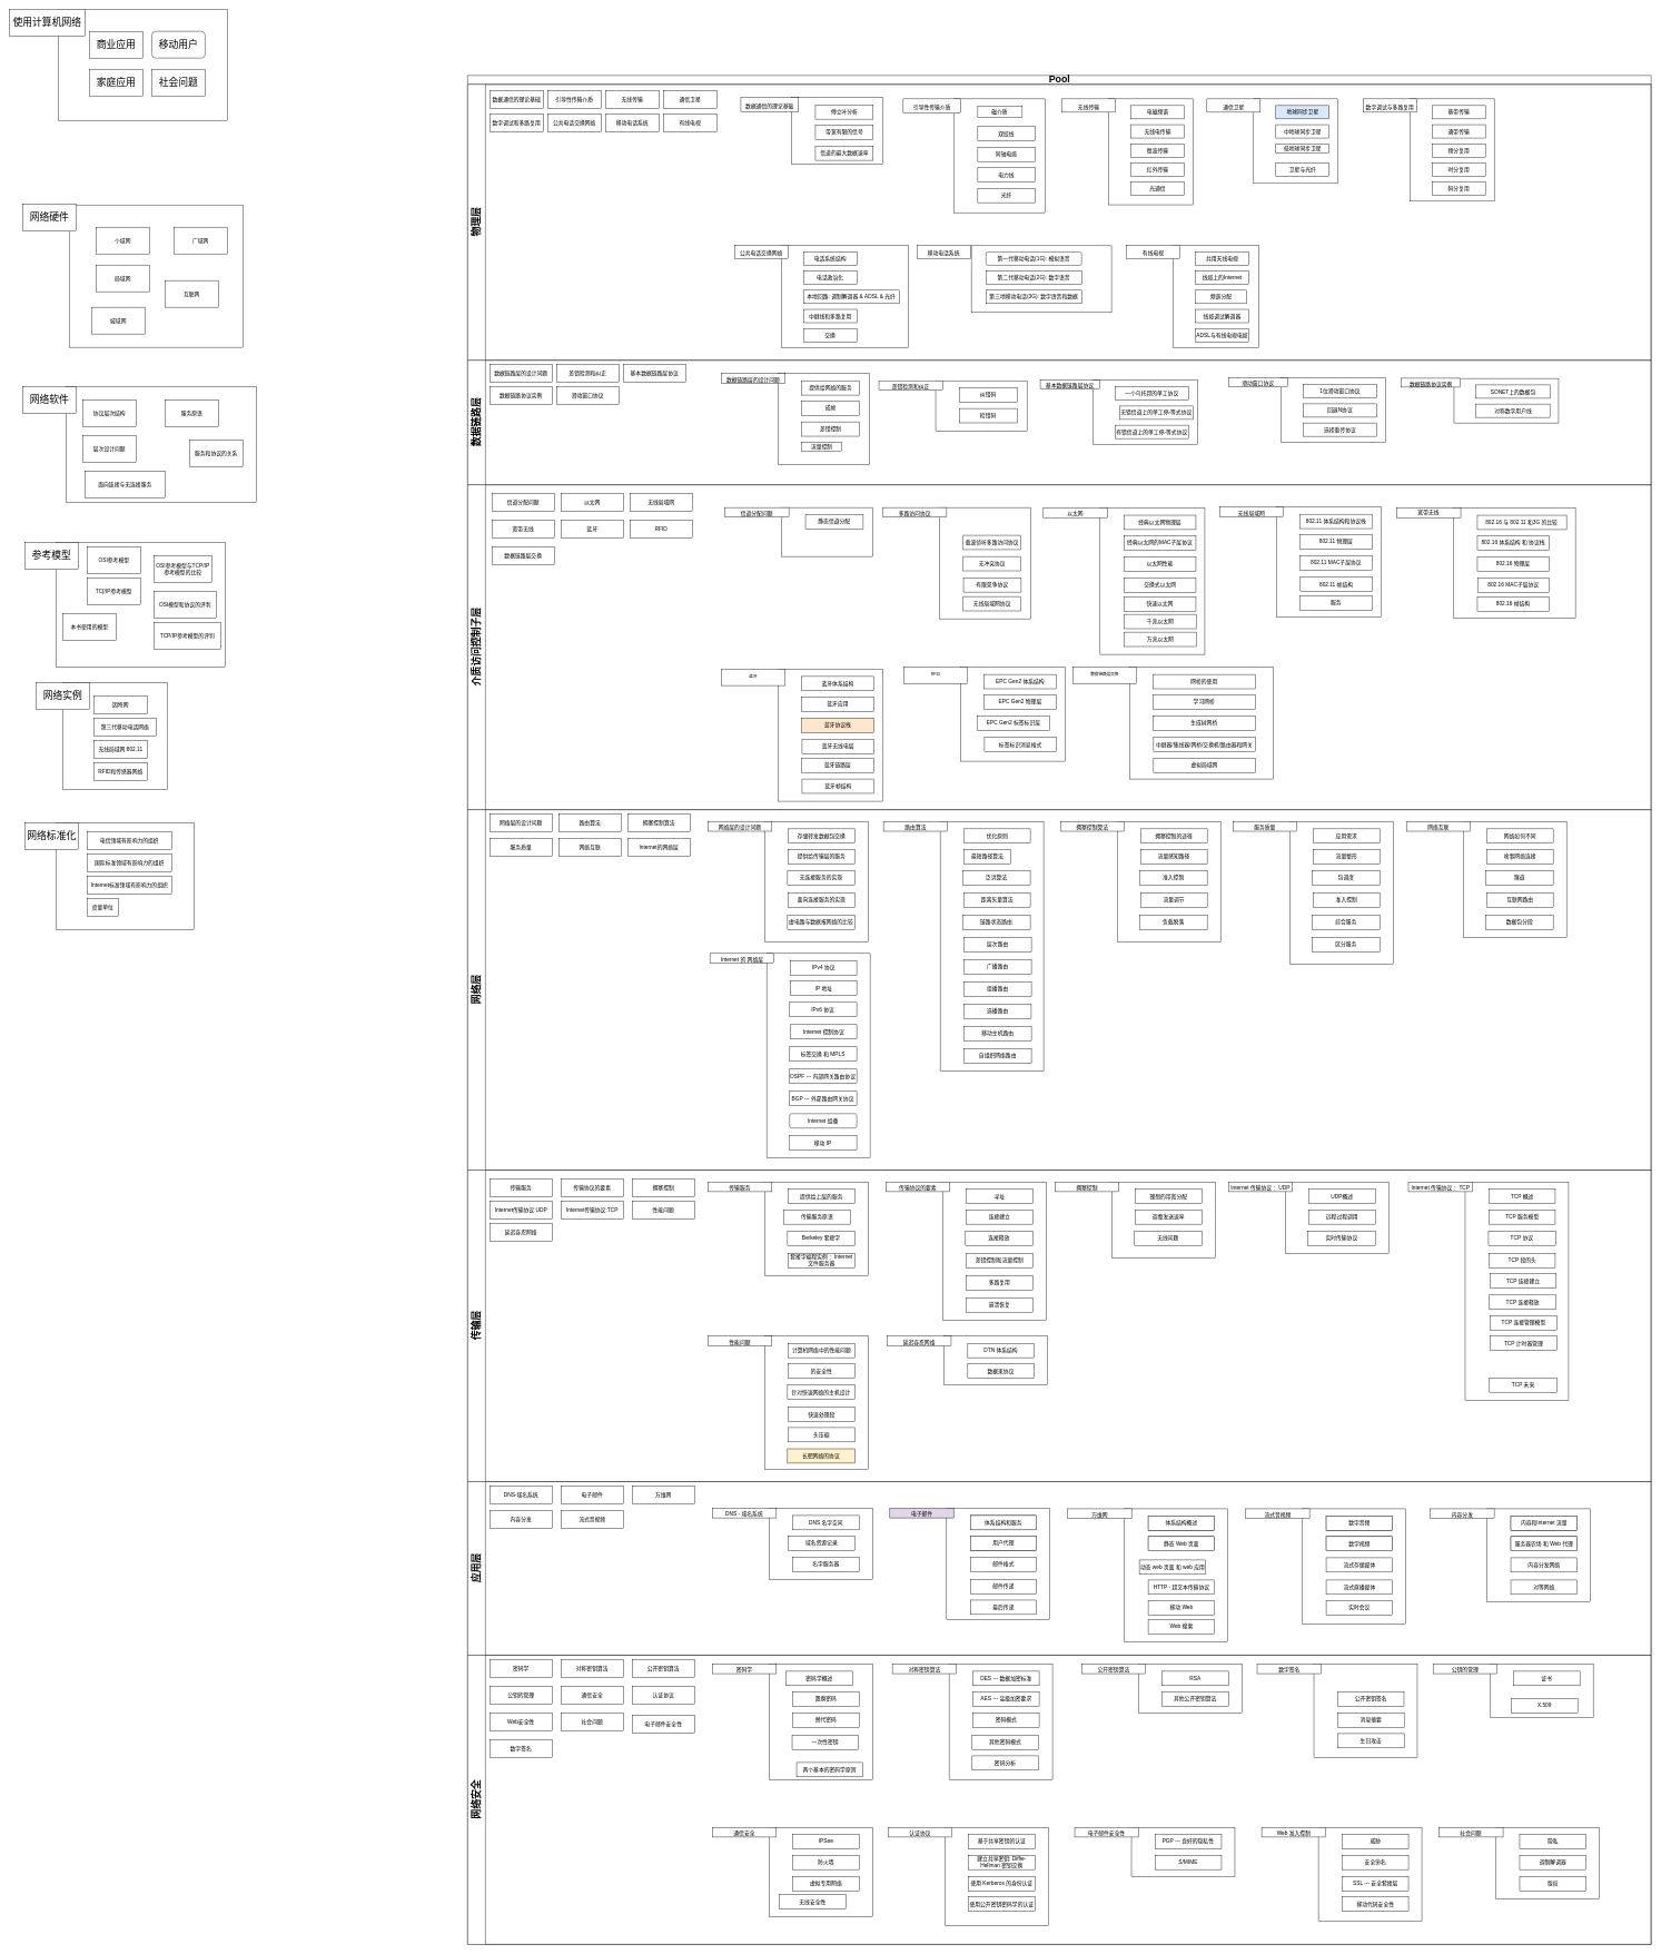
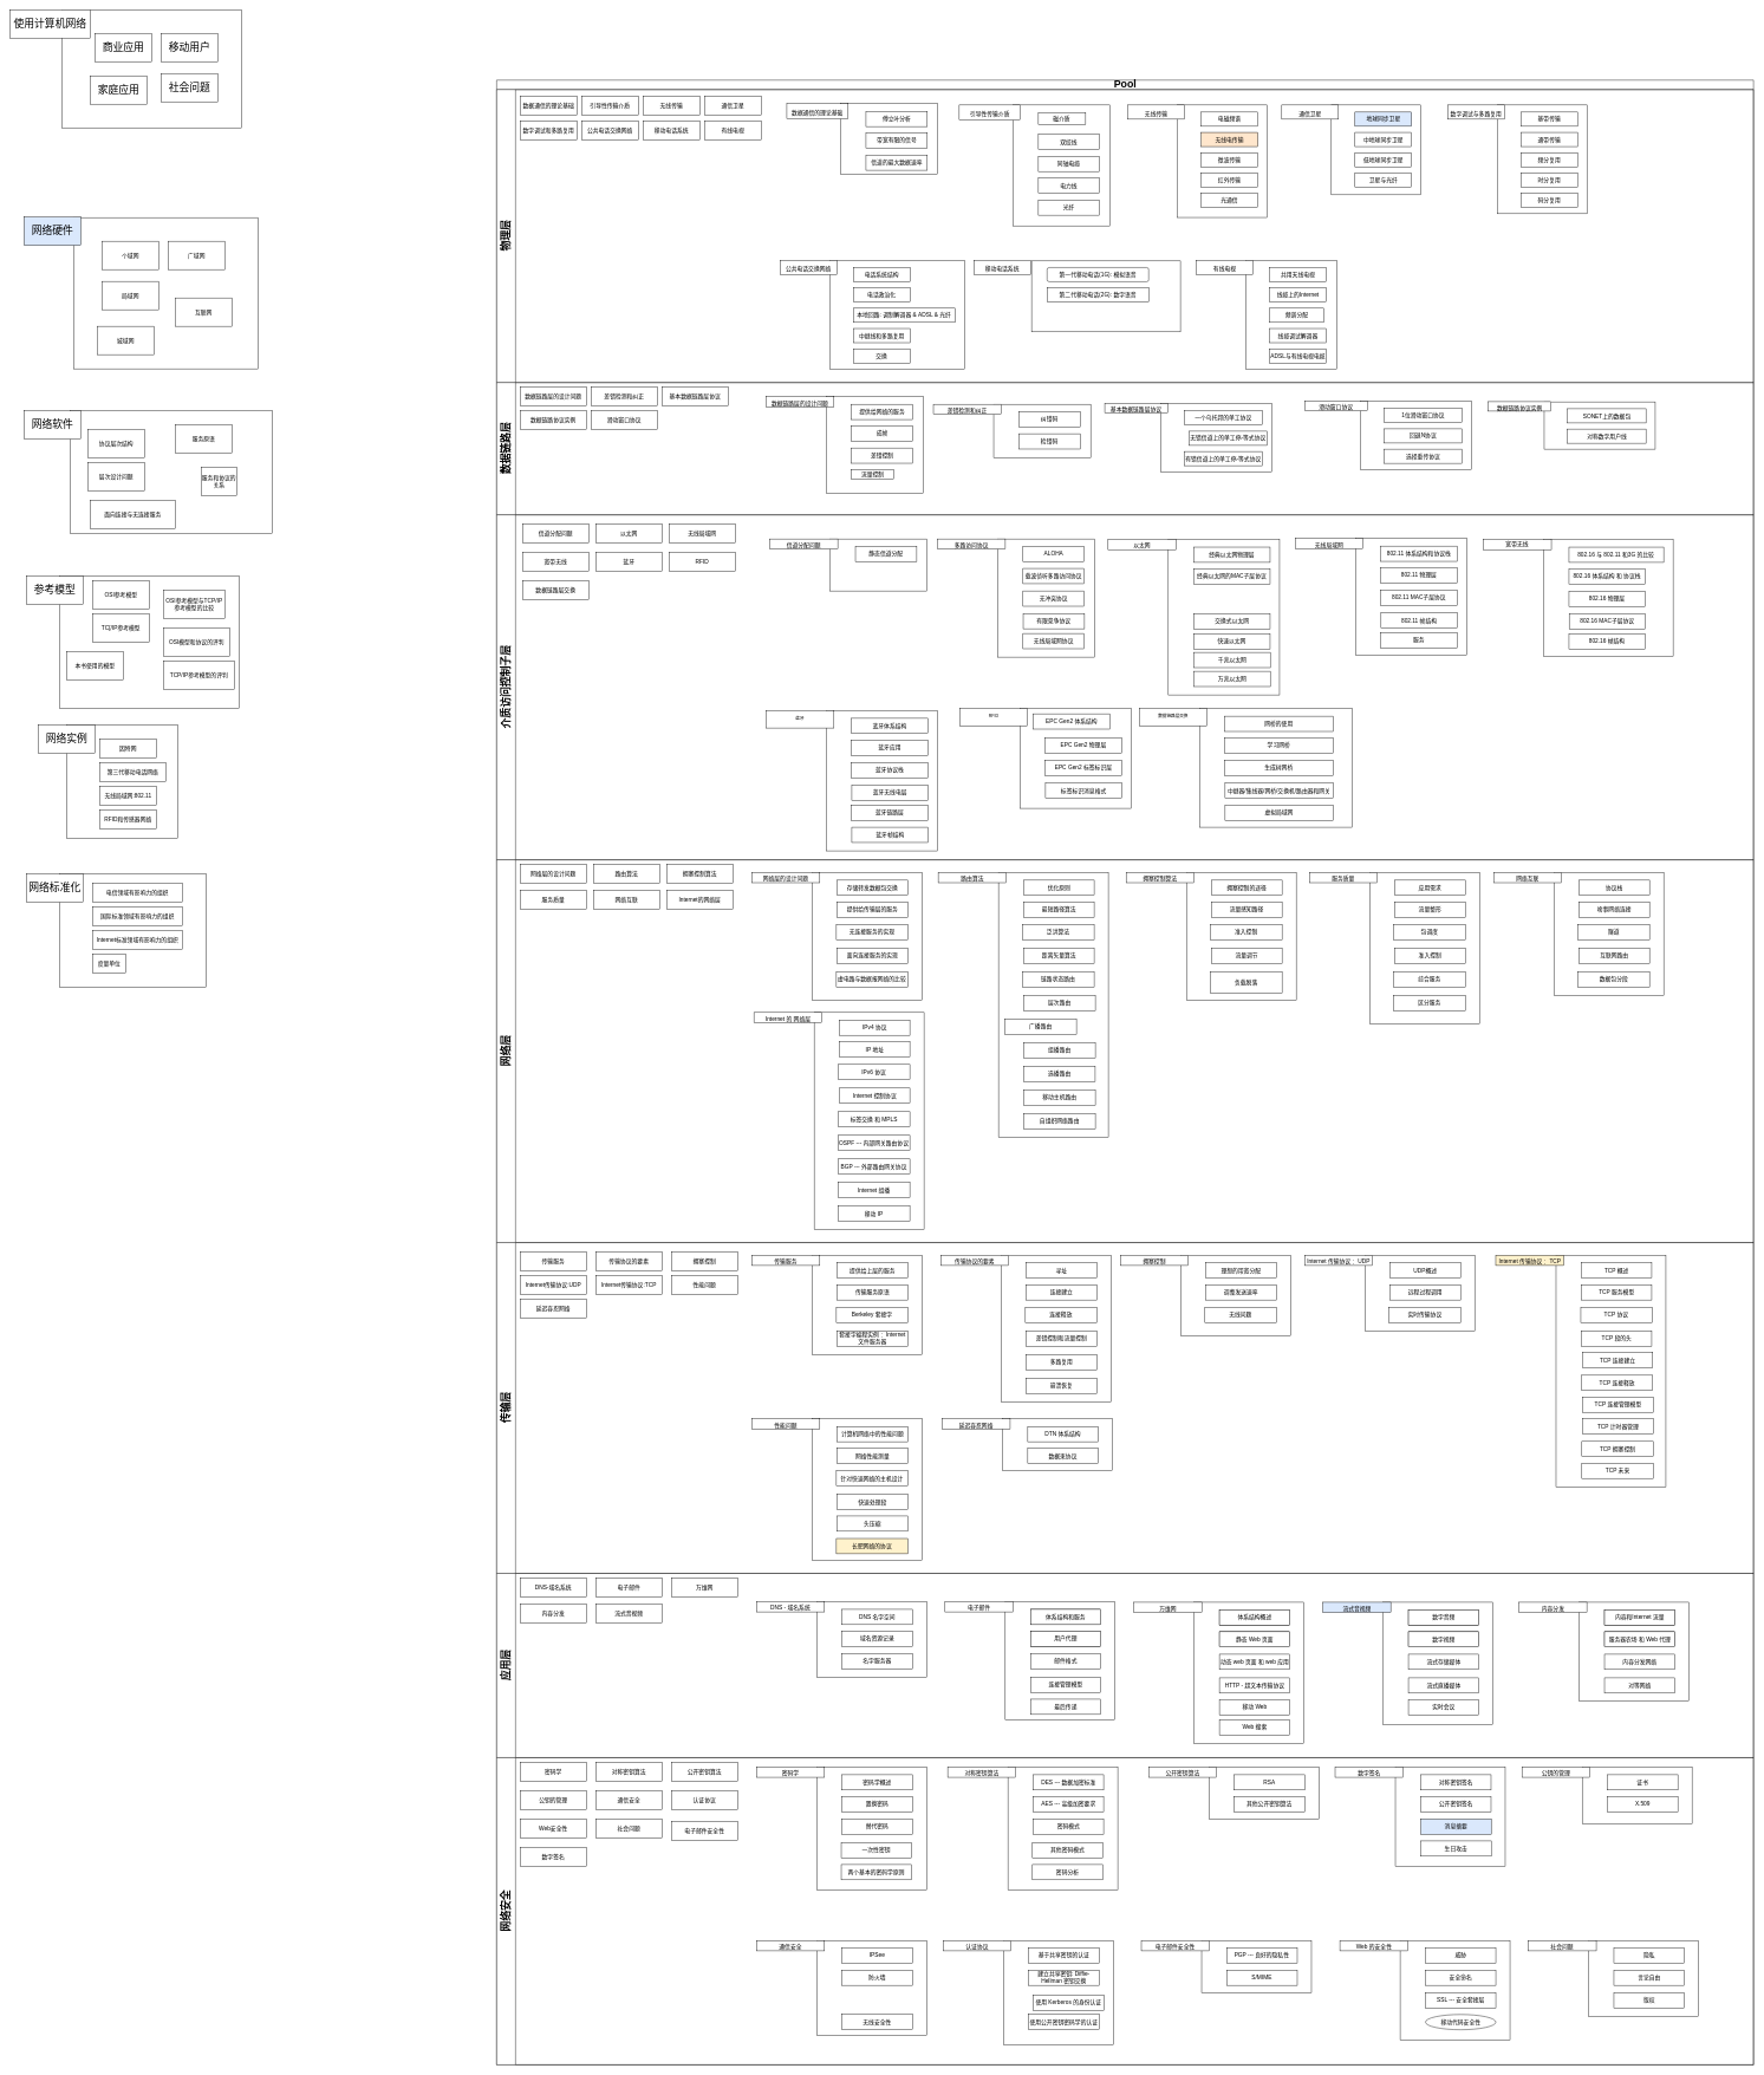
- <mxCell id="431" value="移动用户" style="whiteSpace=wrap;html=1;fontSize=22;rounded=1;" vertex="1" parent="427"><mxGeometry x="210" y="50" width="120" height="60" as="geometry" /></mxCell>
+ <mxCell id="431" value="移动用户" style="rounded=0;whiteSpace=wrap;html=1;fontSize=22;" vertex="1" parent="427"><mxGeometry x="210" y="50" width="120" height="60" as="geometry" /></mxCell>
- <mxCell id="430" value="家庭应用" style="rounded=0;whiteSpace=wrap;html=1;fontSize=22;" vertex="1" parent="427"><mxGeometry x="70" y="135" width="120" height="60" as="geometry" /></mxCell>
+ <mxCell id="430" value="家庭应用" style="rounded=0;whiteSpace=wrap;html=1;fontSize=22;" vertex="1" parent="427"><mxGeometry x="60" y="140" width="120" height="60" as="geometry" /></mxCell>
- <mxCell id="14" value="无线电传输" style="rounded=0;whiteSpace=wrap;html=1;" parent="3" vertex="1"><mxGeometry x="1491.06" y="90.7" width="120" height="30" as="geometry" /></mxCell>
+ <mxCell id="14" value="无线电传输" style="rounded=0;whiteSpace=wrap;html=1;fillColor=#ffe6cc;" parent="3" vertex="1"><mxGeometry x="1491.06" y="90.7" width="120" height="30" as="geometry" /></mxCell>
- <mxCell id="22" value="低地球同步卫星" style="rounded=0;whiteSpace=wrap;html=1;" parent="3" vertex="1"><mxGeometry x="1816.5" y="133.7" width="120" height="20" as="geometry" /></mxCell>
+ <mxCell id="22" value="低地球同步卫星" style="rounded=0;whiteSpace=wrap;html=1;" parent="3" vertex="1"><mxGeometry x="1816.5" y="133.7" width="120" height="30" as="geometry" /></mxCell>
- <mxCell id="392" value="网络硬件" style="rounded=0;whiteSpace=wrap;html=1;fontSize=22;" parent="384" vertex="1"><mxGeometry width="120" height="60" as="geometry" /></mxCell>
+ <mxCell id="392" value="网络硬件" style="rounded=0;whiteSpace=wrap;html=1;fontSize=22;fillColor=#dae8fc;" parent="384" vertex="1"><mxGeometry width="120" height="60" as="geometry" /></mxCell>
- <mxCell id="390" value="广域网" style="rounded=0;whiteSpace=wrap;html=1;" parent="385" vertex="1"><mxGeometry x="235" y="50" width="120" height="60" as="geometry" /></mxCell>
+ <mxCell id="390" value="广域网" style="rounded=0;whiteSpace=wrap;html=1;" parent="385" vertex="1"><mxGeometry x="200" y="50" width="120" height="60" as="geometry" /></mxCell>
- <mxCell id="43" value="第三地移动电话(3G): 数字语音和数据" style="rounded=0;whiteSpace=wrap;html=1;strokeWidth=1;fontSize=12;" parent="3" vertex="1"><mxGeometry x="1165" y="462.7" width="215" height="30" as="geometry" /></mxCell>
- <mxCell id="396" value="协议层次结构" style="rounded=0;whiteSpace=wrap;html=1;fontSize=12;" parent="393" vertex="1"><mxGeometry x="135" y="30" width="120" height="60" as="geometry" /></mxCell>
+ <mxCell id="396" value="协议层次结构" style="rounded=0;whiteSpace=wrap;html=1;fontSize=12;" parent="393" vertex="1"><mxGeometry x="135" y="40" width="120" height="60" as="geometry" /></mxCell>
- <mxCell id="400" value="服务和协议的关系" style="rounded=0;whiteSpace=wrap;html=1;fontSize=12;" parent="393" vertex="1"><mxGeometry x="375" y="120" width="120" height="60" as="geometry" /></mxCell>
+ <mxCell id="400" value="服务和协议的关系" style="rounded=0;whiteSpace=wrap;html=1;fontSize=12;" parent="393" vertex="1"><mxGeometry x="375" y="120" width="75" height="60" as="geometry" /></mxCell>
+ <mxCell id="105" value="ALOHA" style="rounded=0;whiteSpace=wrap;html=1;strokeWidth=1;fontSize=12;" parent="93" vertex="1"><mxGeometry x="1113.843" y="67.206" width="129.709" height="32.243" as="geometry" /></mxCell>
- <mxCell id="115" value="以太网性能" style="rounded=0;whiteSpace=wrap;html=1;" parent="93" vertex="1"><mxGeometry x="1474.97" y="162.2" width="161.87" height="32.24" as="geometry" /></mxCell>
- <mxCell id="143" value="EPC Gen2 体系结构" style="rounded=0;whiteSpace=wrap;html=1;strokeWidth=1;fontSize=12;" parent="93" vertex="1"><mxGeometry x="1161.05" y="426.13" width="161.87" height="32.24" as="geometry" /></mxCell>
+ <mxCell id="143" value="EPC Gen2 体系结构" style="rounded=0;whiteSpace=wrap;html=1;strokeWidth=1;fontSize=12;" parent="93" vertex="1"><mxGeometry x="1136.05" y="421.13" width="161.87" height="32.24" as="geometry" /></mxCell>
- <mxCell id="146" value="EPC Gen2 标签标识层" style="rounded=0;whiteSpace=wrap;html=1;" parent="93" vertex="1"><mxGeometry x="1146.05" y="520.0" width="161.87" height="32.24" as="geometry" /></mxCell>
+ <mxCell id="146" value="EPC Gen2 标签标识层" style="rounded=0;whiteSpace=wrap;html=1;" parent="93" vertex="1"><mxGeometry x="1161.05" y="520.0" width="161.87" height="32.24" as="geometry" /></mxCell>
- <mxCell id="138" value="蓝牙协议栈" style="rounded=0;whiteSpace=wrap;html=1;fillColor=#ffe6cc;" parent="93" vertex="1"><mxGeometry x="751.05" y="524.44" width="161.87" height="32.24" as="geometry" /></mxCell>
+ <mxCell id="138" value="蓝牙协议栈" style="rounded=0;whiteSpace=wrap;html=1;" parent="93" vertex="1"><mxGeometry x="751.05" y="524.44" width="161.87" height="32.24" as="geometry" /></mxCell>
- <mxCell id="198" value="网络如何不同" style="rounded=0;whiteSpace=wrap;html=1;strokeWidth=1;fontSize=12;" parent="155" vertex="1"><mxGeometry x="2291.05" y="43.07" width="148.95" height="32.24" as="geometry" /></mxCell>
+ <mxCell id="198" value="协议栈" style="rounded=0;whiteSpace=wrap;html=1;strokeWidth=1;fontSize=12;" parent="155" vertex="1"><mxGeometry x="2291.05" y="43.07" width="148.95" height="32.24" as="geometry" /></mxCell>
- <mxCell id="171" value="最短路径算法" style="rounded=0;whiteSpace=wrap;html=1;" parent="155" vertex="1"><mxGeometry x="1115.61" y="89.28" width="105" height="32.24" as="geometry" /></mxCell>
+ <mxCell id="171" value="最短路径算法" style="rounded=0;whiteSpace=wrap;html=1;" parent="155" vertex="1"><mxGeometry x="1115.61" y="89.28" width="148.95" height="32.24" as="geometry" /></mxCell>
- <mxCell id="188" value="负载脱落" style="rounded=0;whiteSpace=wrap;html=1;" parent="155" vertex="1"><mxGeometry x="1511.23" y="236.94" width="151.08" height="32.24" as="geometry" /></mxCell>
+ <mxCell id="188" value="负载脱落" style="rounded=0;whiteSpace=wrap;html=1;" parent="155" vertex="1"><mxGeometry x="1511.23" y="236.94" width="151.08" height="45" as="geometry" /></mxCell>
- <mxCell id="177" value="广播路由" style="rounded=0;whiteSpace=wrap;html=1;" parent="155" vertex="1"><mxGeometry x="1116" y="336.94" width="151.08" height="32.24" as="geometry" /></mxCell>
+ <mxCell id="177" value="广播路由" style="rounded=0;whiteSpace=wrap;html=1;" parent="155" vertex="1"><mxGeometry x="1076" y="336.94" width="151.08" height="32.24" as="geometry" /></mxCell>
- <mxCell id="213" value="Internet 组播" style="whiteSpace=wrap;html=1;rounded=1;" parent="155" vertex="1"><mxGeometry x="723.44" y="683.06" width="151.08" height="32.24" as="geometry" /></mxCell>
+ <mxCell id="213" value="Internet 组播" style="rounded=0;whiteSpace=wrap;html=1;" parent="155" vertex="1"><mxGeometry x="723.44" y="683.06" width="151.08" height="32.24" as="geometry" /></mxCell>
- <mxCell id="250" value="&lt;span style=&quot;font-size: 12px&quot;&gt;Internet 传输协议： TCP&lt;/span&gt;" style="rounded=0;whiteSpace=wrap;html=1;fontSize=22;verticalAlign=middle;align=center;horizontal=1;" parent="215" vertex="1"><mxGeometry x="2114.501" y="26.904" width="143.761" height="21.495" as="geometry" /></mxCell>
+ <mxCell id="250" value="&lt;span style=&quot;font-size: 12px&quot;&gt;Internet 传输协议： TCP&lt;/span&gt;" style="rounded=0;whiteSpace=wrap;html=1;fontSize=22;verticalAlign=middle;align=center;horizontal=1;fillColor=#fff2cc;" parent="215" vertex="1"><mxGeometry x="2114.501" y="26.904" width="143.761" height="21.495" as="geometry" /></mxCell>
- <mxCell id="225" value="传输服务原语" style="rounded=0;whiteSpace=wrap;html=1;" parent="215" vertex="1"><mxGeometry x="711.05" y="89.24" width="148.95" height="32.24" as="geometry" /></mxCell>
+ <mxCell id="225" value="传输服务原语" style="rounded=0;whiteSpace=wrap;html=1;" parent="215" vertex="1"><mxGeometry x="721.05" y="89.24" width="148.95" height="32.24" as="geometry" /></mxCell>
+ <mxCell id="257" value="TCP 拥塞控制" style="rounded=0;whiteSpace=wrap;html=1;" parent="215" vertex="1"><mxGeometry x="2296.62" y="420.77" width="151.08" height="32.24" as="geometry" /></mxCell>
- <mxCell id="261" value="的安全性" style="rounded=0;whiteSpace=wrap;html=1;" parent="215" vertex="1"><mxGeometry x="721.05" y="435.45" width="148.95" height="32.24" as="geometry" /></mxCell>
+ <mxCell id="261" value="网络性能测量" style="rounded=0;whiteSpace=wrap;html=1;" parent="215" vertex="1"><mxGeometry x="721.05" y="435.45" width="148.95" height="32.24" as="geometry" /></mxCell>
- <mxCell id="285" value="&lt;span style=&quot;font-size: 12px&quot;&gt;电子邮件&lt;/span&gt;" style="rounded=0;whiteSpace=wrap;html=1;fontSize=22;verticalAlign=middle;align=center;horizontal=1;fillColor=#e1d5e7;" parent="271" vertex="1"><mxGeometry x="948.831" y="60.004" width="143.761" height="21.495" as="geometry" /></mxCell>
+ <mxCell id="285" value="&lt;span style=&quot;font-size: 12px&quot;&gt;电子邮件&lt;/span&gt;" style="rounded=0;whiteSpace=wrap;html=1;fontSize=22;verticalAlign=middle;align=center;horizontal=1;" parent="271" vertex="1"><mxGeometry x="948.831" y="60.004" width="143.761" height="21.495" as="geometry" /></mxCell>
- <mxCell id="304" value="&lt;span style=&quot;font-size: 12px&quot;&gt;流式音视频&lt;/span&gt;" style="rounded=0;whiteSpace=wrap;html=1;fontSize=22;verticalAlign=middle;align=center;horizontal=1;" parent="271" vertex="1"><mxGeometry x="1748.591" y="61.124" width="143.761" height="21.495" as="geometry" /></mxCell>
+ <mxCell id="304" value="&lt;span style=&quot;font-size: 12px&quot;&gt;流式音视频&lt;/span&gt;" style="rounded=0;whiteSpace=wrap;html=1;fontSize=22;verticalAlign=middle;align=center;horizontal=1;fillColor=#dae8fc;" parent="271" vertex="1"><mxGeometry x="1748.591" y="61.124" width="143.761" height="21.495" as="geometry" /></mxCell>
- <mxCell id="279" value="域名资源记录" style="rounded=0;whiteSpace=wrap;html=1;" parent="271" vertex="1"><mxGeometry x="721.05" y="122.34" width="148.95" height="32.24" as="geometry" /></mxCell>
+ <mxCell id="279" value="域名资源记录" style="rounded=0;whiteSpace=wrap;html=1;" parent="271" vertex="1"><mxGeometry x="731.05" y="122.34" width="148.95" height="32.24" as="geometry" /></mxCell>
- <mxCell id="295" value="动态 web 页面 和 web 应用" style="rounded=0;whiteSpace=wrap;html=1;" parent="271" vertex="1"><mxGeometry x="1509.64" y="176.12" width="148.95" height="32.24" as="geometry" /></mxCell>
+ <mxCell id="295" value="动态 web 页面 和 web 应用" style="rounded=0;whiteSpace=wrap;html=1;" parent="271" vertex="1"><mxGeometry x="1529.64" y="171.12" width="148.95" height="32.24" as="geometry" /></mxCell>
- <mxCell id="289" value="邮件传递" style="rounded=0;whiteSpace=wrap;html=1;strokeWidth=1;fontSize=12;" parent="271" vertex="1"><mxGeometry x="1129.88" y="220" width="148.95" height="32.24" as="geometry" /></mxCell>
+ <mxCell id="289" value="连接管理模型" style="rounded=0;whiteSpace=wrap;html=1;strokeWidth=1;fontSize=12;" parent="271" vertex="1"><mxGeometry x="1129.88" y="220" width="148.95" height="32.24" as="geometry" /></mxCell>
- <mxCell id="330" value="密码学概述" style="rounded=0;whiteSpace=wrap;html=1;strokeWidth=1;fontSize=12;" parent="318" vertex="1"><mxGeometry x="716.05" y="36.13" width="148.95" height="32.24" as="geometry" /></mxCell>
+ <mxCell id="330" value="密码学概述" style="rounded=0;whiteSpace=wrap;html=1;strokeWidth=1;fontSize=12;" parent="318" vertex="1"><mxGeometry x="731.05" y="36.13" width="148.95" height="32.24" as="geometry" /></mxCell>
+ <mxCell id="347" value="对称密钥签名" style="rounded=0;whiteSpace=wrap;html=1;strokeWidth=1;fontSize=12;" parent="318" vertex="1"><mxGeometry x="1955.55" y="36.13" width="148.95" height="32.24" as="geometry" /></mxCell>
- <mxCell id="354" value="X.509" style="rounded=0;whiteSpace=wrap;html=1;" parent="318" vertex="1"><mxGeometry x="2346.05" y="97.34" width="148.95" height="32.24" as="geometry" /></mxCell>
+ <mxCell id="354" value="X.509" style="rounded=0;whiteSpace=wrap;html=1;" parent="318" vertex="1"><mxGeometry x="2351.05" y="82.34" width="148.95" height="32.24" as="geometry" /></mxCell>
- <mxCell id="350" value="消息摘要" style="rounded=0;whiteSpace=wrap;html=1;strokeWidth=1;fontSize=12;" parent="318" vertex="1"><mxGeometry x="1956.05" y="130" width="148.95" height="32.24" as="geometry" /></mxCell>
+ <mxCell id="350" value="消息摘要" style="rounded=0;whiteSpace=wrap;html=1;strokeWidth=1;fontSize=12;fillColor=#dae8fc;" parent="318" vertex="1"><mxGeometry x="1956.05" y="130" width="148.95" height="32.24" as="geometry" /></mxCell>
- <mxCell id="334" value="两个基本的密码学原则" style="rounded=0;whiteSpace=wrap;html=1;" parent="318" vertex="1"><mxGeometry x="739.3" y="241.21" width="148.95" height="32.24" as="geometry" /></mxCell>
+ <mxCell id="334" value="两个基本的密码学原则" style="rounded=0;whiteSpace=wrap;html=1;" parent="318" vertex="1"><mxGeometry x="729.3" y="226.21" width="148.95" height="32.24" as="geometry" /></mxCell>
- <mxCell id="374" value="&lt;span style=&quot;font-size: 12px&quot;&gt;Web 准入控制&lt;/span&gt;" style="rounded=0;whiteSpace=wrap;html=1;fontSize=22;verticalAlign=middle;align=center;horizontal=1;" parent="318" vertex="1"><mxGeometry x="1784.651" y="387.244" width="143.761" height="21.495" as="geometry" /></mxCell>
+ <mxCell id="374" value="&lt;span style=&quot;font-size: 12px&quot;&gt;Web 的安全性&lt;/span&gt;" style="rounded=0;whiteSpace=wrap;html=1;fontSize=22;verticalAlign=middle;align=center;horizontal=1;" parent="318" vertex="1"><mxGeometry x="1784.651" y="387.244" width="143.761" height="21.495" as="geometry" /></mxCell>
- <mxCell id="379" value="调制解调器" style="rounded=0;whiteSpace=wrap;html=1;" parent="318" vertex="1"><mxGeometry x="2364.52" y="449.58" width="148.95" height="32.24" as="geometry" /></mxCell>
+ <mxCell id="379" value="言论自由" style="rounded=0;whiteSpace=wrap;html=1;" parent="318" vertex="1"><mxGeometry x="2364.52" y="449.58" width="148.95" height="32.24" as="geometry" /></mxCell>
- <mxCell id="363" value="虚拟专用网络" style="rounded=0;whiteSpace=wrap;html=1;strokeWidth=1;fontSize=12;" parent="318" vertex="1"><mxGeometry x="731.05" y="497.24" width="148.95" height="32.24" as="geometry" /></mxCell>
- <mxCell id="365" value="使用 Kerberos 的身份认证" style="rounded=0;whiteSpace=wrap;html=1;strokeWidth=1;fontSize=12;" parent="318" vertex="1"><mxGeometry x="1126.05" y="497.24" width="148.95" height="32.24" as="geometry" /></mxCell>
+ <mxCell id="365" value="使用 Kerberos 的身份认证" style="rounded=0;whiteSpace=wrap;html=1;strokeWidth=1;fontSize=12;" parent="318" vertex="1"><mxGeometry x="1136.05" y="502.24" width="148.95" height="32.24" as="geometry" /></mxCell>
- <mxCell id="364" value="无线安全性" style="rounded=0;whiteSpace=wrap;html=1;" parent="318" vertex="1"><mxGeometry x="701.05" y="538.45" width="148.95" height="32.24" as="geometry" /></mxCell>
+ <mxCell id="364" value="无线安全性" style="rounded=0;whiteSpace=wrap;html=1;" parent="318" vertex="1"><mxGeometry x="731.05" y="543.45" width="148.95" height="32.24" as="geometry" /></mxCell>
- <mxCell id="376" value="移动代码安全性" style="rounded=0;whiteSpace=wrap;html=1;" parent="318" vertex="1"><mxGeometry x="1965.7" y="543.45" width="148.95" height="32.24" as="geometry" /></mxCell>
+ <mxCell id="376" value="移动代码安全性" style="ellipse;whiteSpace=wrap;html=1;" parent="318" vertex="1"><mxGeometry x="1965.7" y="543.45" width="148.95" height="32.24" as="geometry" /></mxCell>
